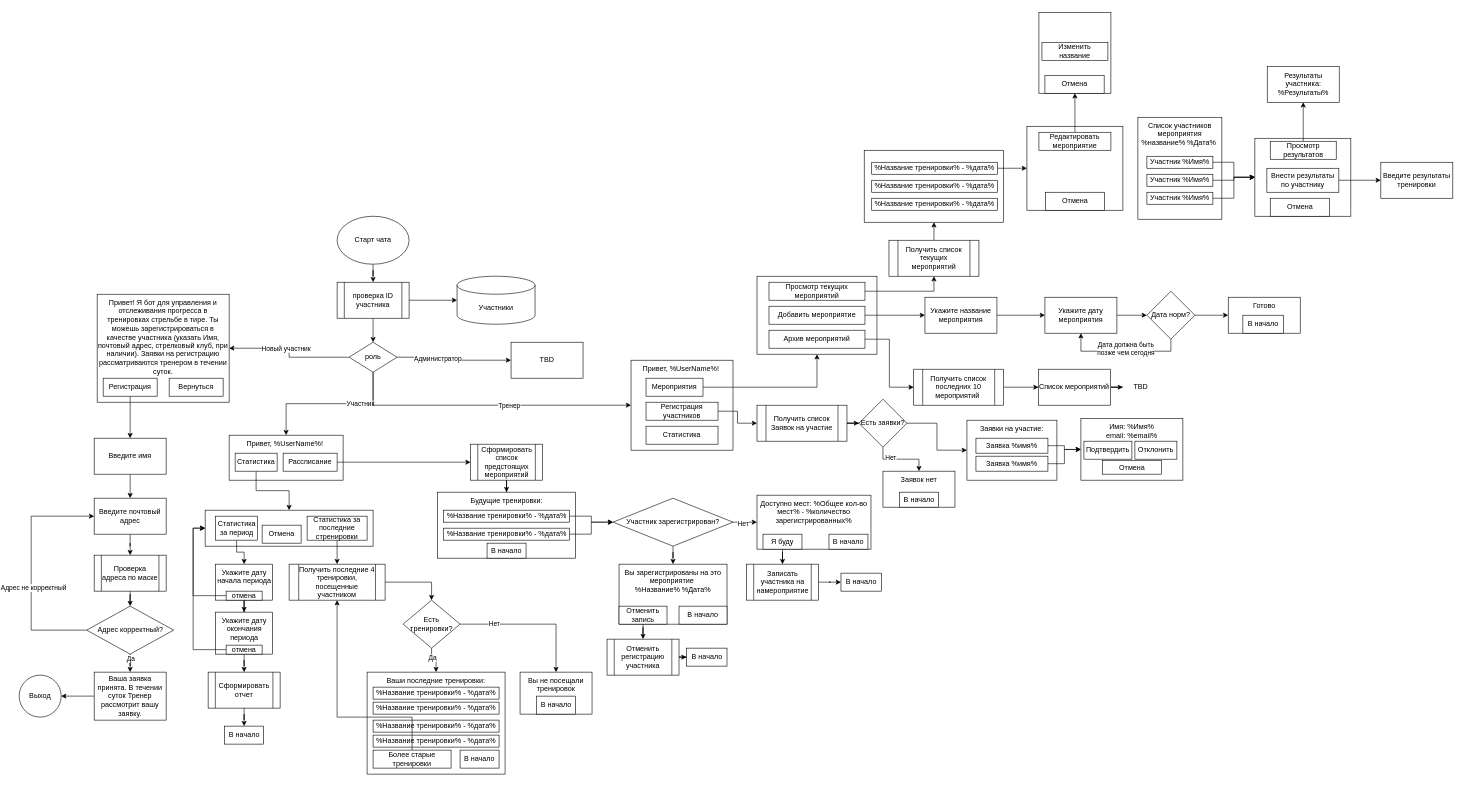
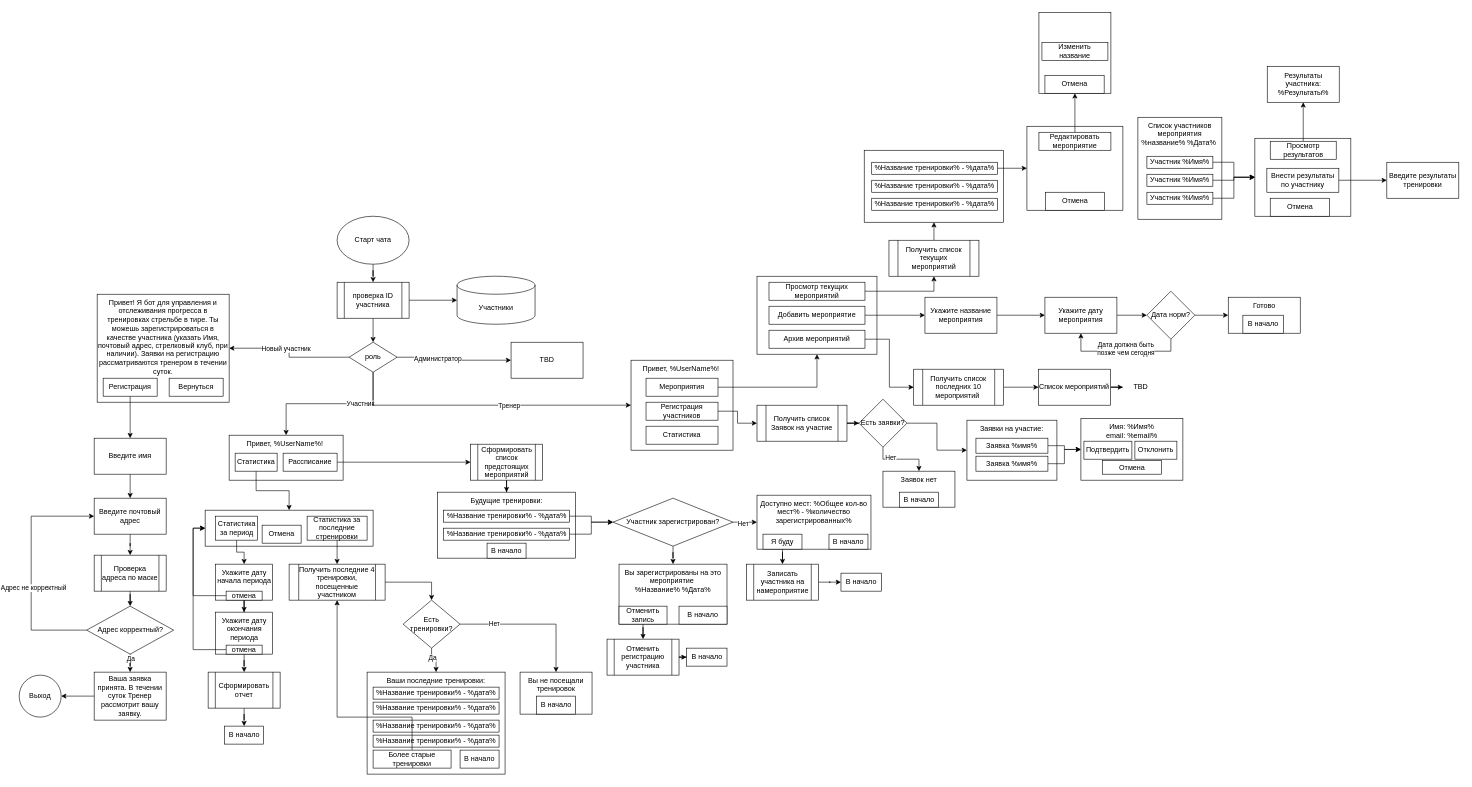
- <mxCell id="154" value="Введите результаты тренировки" style="whiteSpace=wrap;html=1;rounded=0;" vertex="1" parent="1"><mxGeometry x="2290" y="270" width="120" height="60" as="geometry" /></mxCell>
+ <mxCell id="154" value="Введите результаты тренировки" style="whiteSpace=wrap;html=1;rounded=0;" vertex="1" parent="1"><mxGeometry x="2300" y="270" width="120" height="60" as="geometry" /></mxCell>
- <mxCell id="103" value="Мероприятия" style="rounded=0;whiteSpace=wrap;html=1;" vertex="1" parent="1"><mxGeometry x="1065" y="630" width="95" height="30" as="geometry" /></mxCell>
+ <mxCell id="103" value="Мероприятия" style="rounded=0;whiteSpace=wrap;html=1;" vertex="1" parent="1"><mxGeometry x="1065" y="630" width="120" height="30" as="geometry" /></mxCell>
